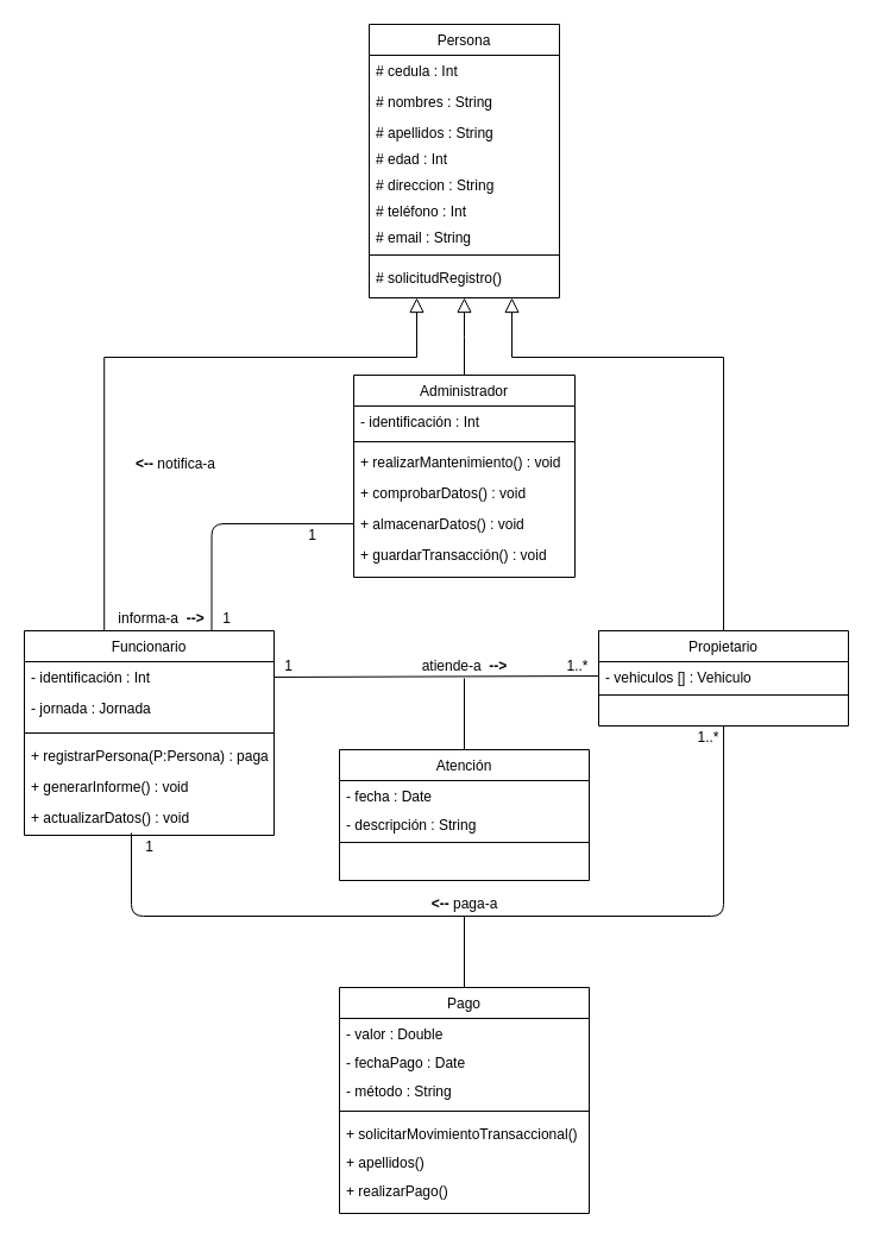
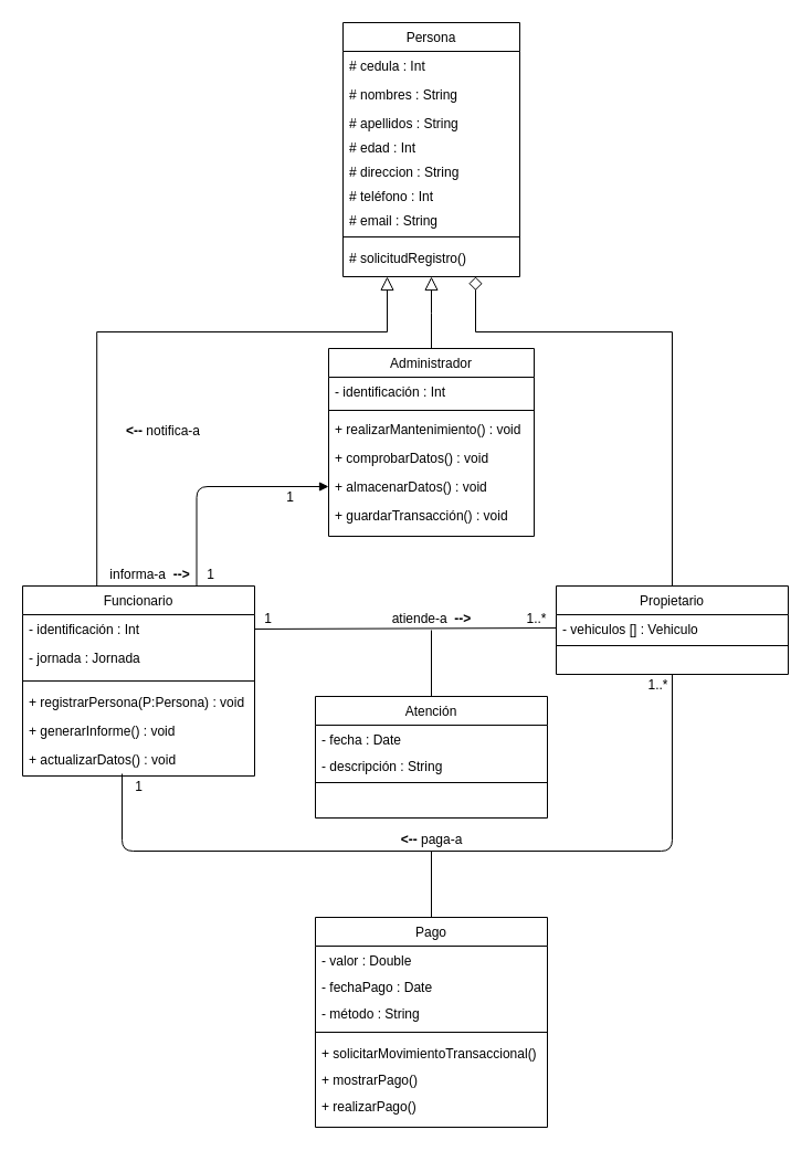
- <mxCell id="14" value="" style="endArrow=block;endSize=10;endFill=0;shadow=0;strokeWidth=1;rounded=0;edgeStyle=elbowEdgeStyle;elbow=vertical;exitX=0.5;exitY=0;exitDx=0;exitDy=0;entryX=0.75;entryY=1;entryDx=0;entryDy=0;" parent="1" source="16" target="2" edge="1"><mxGeometry width="160" relative="1" as="geometry"><mxPoint x="447" y="360" as="sourcePoint" /><mxPoint x="390" y="250" as="targetPoint" /><Array as="points"><mxPoint x="530" y="300" /></Array></mxGeometry></mxCell>
+ <mxCell id="14" value="" style="endArrow=diamond;endSize=10;endFill=0;shadow=0;strokeWidth=1;rounded=0;edgeStyle=elbowEdgeStyle;elbow=vertical;exitX=0.5;exitY=0;exitDx=0;exitDy=0;entryX=0.75;entryY=1;entryDx=0;entryDy=0;" parent="1" source="16" target="2" edge="1"><mxGeometry width="160" relative="1" as="geometry"><mxPoint x="447" y="360" as="sourcePoint" /><mxPoint x="390" y="250" as="targetPoint" /><Array as="points"><mxPoint x="530" y="300" /></Array></mxGeometry></mxCell>
- <mxCell id="28" value="" style="endArrow=none;html=1;exitX=0.75;exitY=0;exitDx=0;exitDy=0;entryX=0;entryY=0.5;entryDx=0;entryDy=0;edgeStyle=orthogonalEdgeStyle;" parent="1" source="52" target="37" edge="1"><mxGeometry width="50" height="50" relative="1" as="geometry"><mxPoint x="230" y="579" as="sourcePoint" /><mxPoint x="513" y="578" as="targetPoint" /></mxGeometry></mxCell>
+ <mxCell id="28" value="" style="endArrow=block;html=1;exitX=0.75;exitY=0;exitDx=0;exitDy=0;entryX=0;entryY=0.5;entryDx=0;entryDy=0;edgeStyle=orthogonalEdgeStyle;" parent="1" source="52" target="37" edge="1"><mxGeometry width="50" height="50" relative="1" as="geometry"><mxPoint x="230" y="579" as="sourcePoint" /><mxPoint x="513" y="578" as="targetPoint" /></mxGeometry></mxCell>
- <mxCell id="56" value="+ registrarPersona(P:Persona) : paga" style="text;align=left;verticalAlign=top;spacingLeft=4;spacingRight=4;overflow=hidden;rotatable=0;points=[[0,0.5],[1,0.5]];portConstraint=eastwest;" parent="52" vertex="1"><mxGeometry y="92" width="210" height="26" as="geometry" /></mxCell>
+ <mxCell id="56" value="+ registrarPersona(P:Persona) : void" style="text;align=left;verticalAlign=top;spacingLeft=4;spacingRight=4;overflow=hidden;rotatable=0;points=[[0,0.5],[1,0.5]];portConstraint=eastwest;" parent="52" vertex="1"><mxGeometry y="92" width="210" height="26" as="geometry" /></mxCell>
- <mxCell id="47" value="+ apellidos()" style="text;align=left;verticalAlign=top;spacingLeft=4;spacingRight=4;overflow=hidden;rotatable=0;points=[[0,0.5],[1,0.5]];portConstraint=eastwest;" parent="41" vertex="1"><mxGeometry y="134" width="210" height="24" as="geometry" /></mxCell>
+ <mxCell id="47" value="+ mostrarPago()" style="text;align=left;verticalAlign=top;spacingLeft=4;spacingRight=4;overflow=hidden;rotatable=0;points=[[0,0.5],[1,0.5]];portConstraint=eastwest;" parent="41" vertex="1"><mxGeometry y="134" width="210" height="24" as="geometry" /></mxCell>
